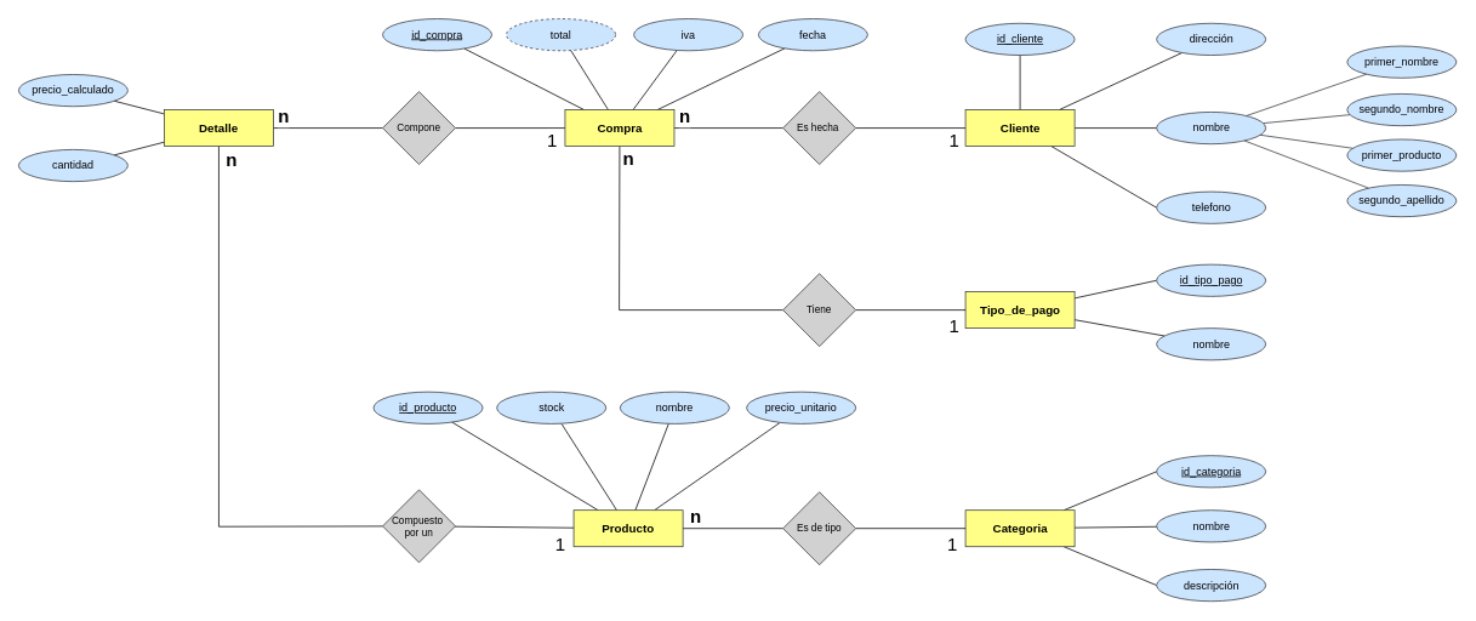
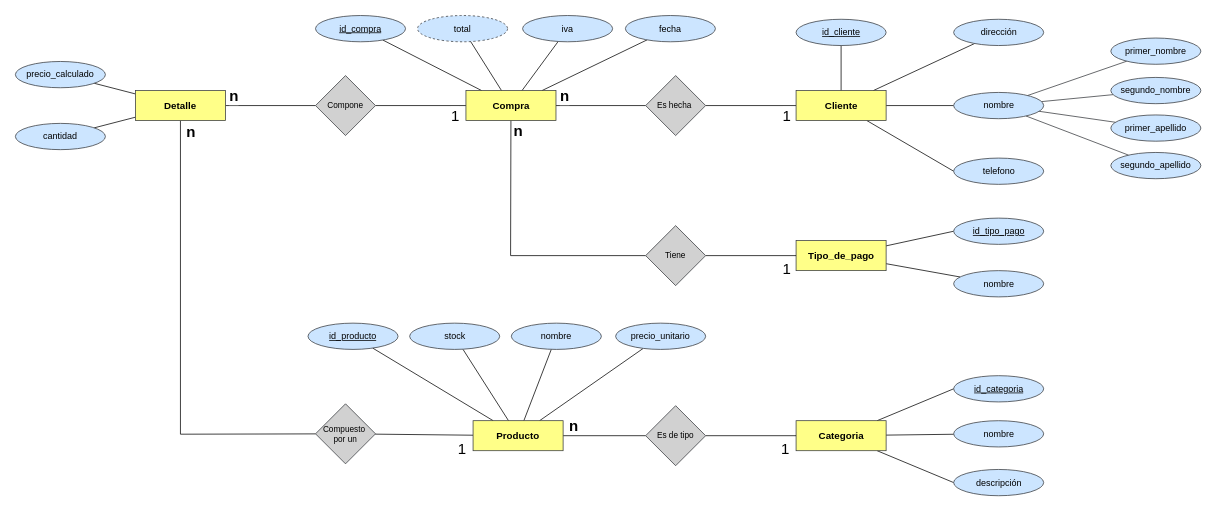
- <mxCell id="65" value="primer_producto" style="ellipse;whiteSpace=wrap;html=1;fillColor=#cce5ff;strokeColor=#36393d;" vertex="1" parent="1"><mxGeometry x="1480" y="152.5" width="120" height="35" as="geometry" /></mxCell>
+ <mxCell id="65" value="primer_apellido" style="ellipse;whiteSpace=wrap;html=1;fillColor=#cce5ff;strokeColor=#36393d;" vertex="1" parent="1"><mxGeometry x="1480" y="152.5" width="120" height="35" as="geometry" /></mxCell>
